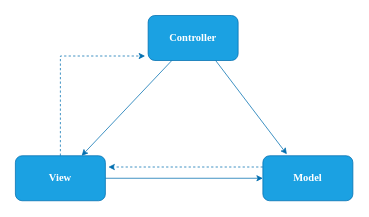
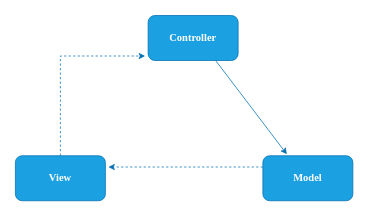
- <mxCell id="2" value="" style="rounded=0;orthogonalLoop=1;jettySize=auto;html=1;fontFamily=Times New Roman;fontStyle=1;fillColor=#1ba1e2;strokeColor=#006EAF;" edge="1" parent="1" source="4" target="7"><mxGeometry relative="1" as="geometry" /></mxCell>
- <mxCell id="5" value="" style="edgeStyle=orthogonalEdgeStyle;rounded=0;orthogonalLoop=1;jettySize=auto;html=1;fontFamily=Times New Roman;fontStyle=1;fillColor=#1ba1e2;strokeColor=#006EAF;" edge="1" parent="1" source="7" target="9"><mxGeometry relative="1" as="geometry" /></mxCell>
